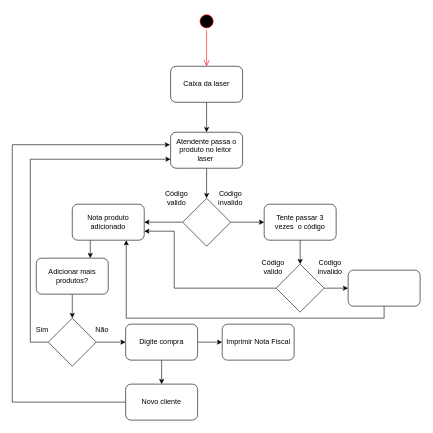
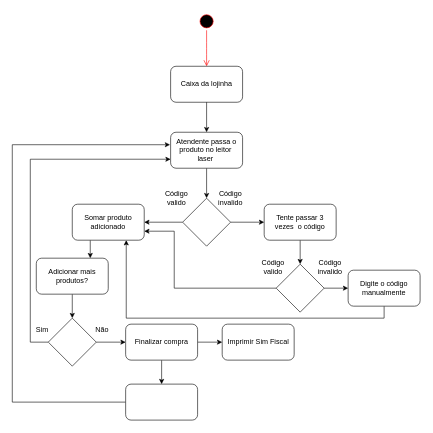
- <mxCell id="6" value="Caixa da laser" style="text;html=1;strokeColor=none;fillColor=none;align=center;verticalAlign=middle;whiteSpace=wrap;rounded=0;" vertex="1" parent="1"><mxGeometry x="284" y="110" width="120" height="60" as="geometry" /></mxCell>
+ <mxCell id="6" value="Caixa da lojinha" style="text;html=1;strokeColor=none;fillColor=none;align=center;verticalAlign=middle;whiteSpace=wrap;rounded=0;" vertex="1" parent="1"><mxGeometry x="284" y="110" width="120" height="60" as="geometry" /></mxCell>
- <mxCell id="28" value="Nota produto adicionado" style="text;html=1;strokeColor=none;fillColor=none;align=center;verticalAlign=middle;whiteSpace=wrap;rounded=0;" vertex="1" parent="1"><mxGeometry x="130" y="345" width="100" height="50" as="geometry" /></mxCell>
+ <mxCell id="28" value="Somar produto adicionado" style="text;html=1;strokeColor=none;fillColor=none;align=center;verticalAlign=middle;whiteSpace=wrap;rounded=0;" vertex="1" parent="1"><mxGeometry x="130" y="345" width="100" height="50" as="geometry" /></mxCell>
+ <mxCell id="23" value="Digite o código manualmente" style="text;html=1;strokeColor=none;fillColor=none;align=center;verticalAlign=middle;whiteSpace=wrap;rounded=0;" vertex="1" parent="1"><mxGeometry x="585" y="453" width="110" height="54" as="geometry" /></mxCell>
- <mxCell id="40" value="Digite compra" style="text;html=1;strokeColor=none;fillColor=none;align=center;verticalAlign=middle;whiteSpace=wrap;rounded=0;" vertex="1" parent="1"><mxGeometry x="221" y="545" width="96" height="50" as="geometry" /></mxCell>
+ <mxCell id="40" value="Finalizar compra" style="text;html=1;strokeColor=none;fillColor=none;align=center;verticalAlign=middle;whiteSpace=wrap;rounded=0;" vertex="1" parent="1"><mxGeometry x="221" y="545" width="96" height="50" as="geometry" /></mxCell>
- <mxCell id="42" value="Imprimir Nota Fiscal" style="text;html=1;strokeColor=none;fillColor=none;align=center;verticalAlign=middle;whiteSpace=wrap;rounded=0;" vertex="1" parent="1"><mxGeometry x="372.5" y="545" width="115" height="50" as="geometry" /></mxCell>
+ <mxCell id="42" value="Imprimir Sim Fiscal" style="text;html=1;strokeColor=none;fillColor=none;align=center;verticalAlign=middle;whiteSpace=wrap;rounded=0;" vertex="1" parent="1"><mxGeometry x="372.5" y="545" width="115" height="50" as="geometry" /></mxCell>
- <mxCell id="45" value="Novo cliente" style="text;html=1;strokeColor=none;fillColor=none;align=center;verticalAlign=middle;whiteSpace=wrap;rounded=0;" vertex="1" parent="1"><mxGeometry x="214" y="645" width="110" height="50" as="geometry" /></mxCell>
